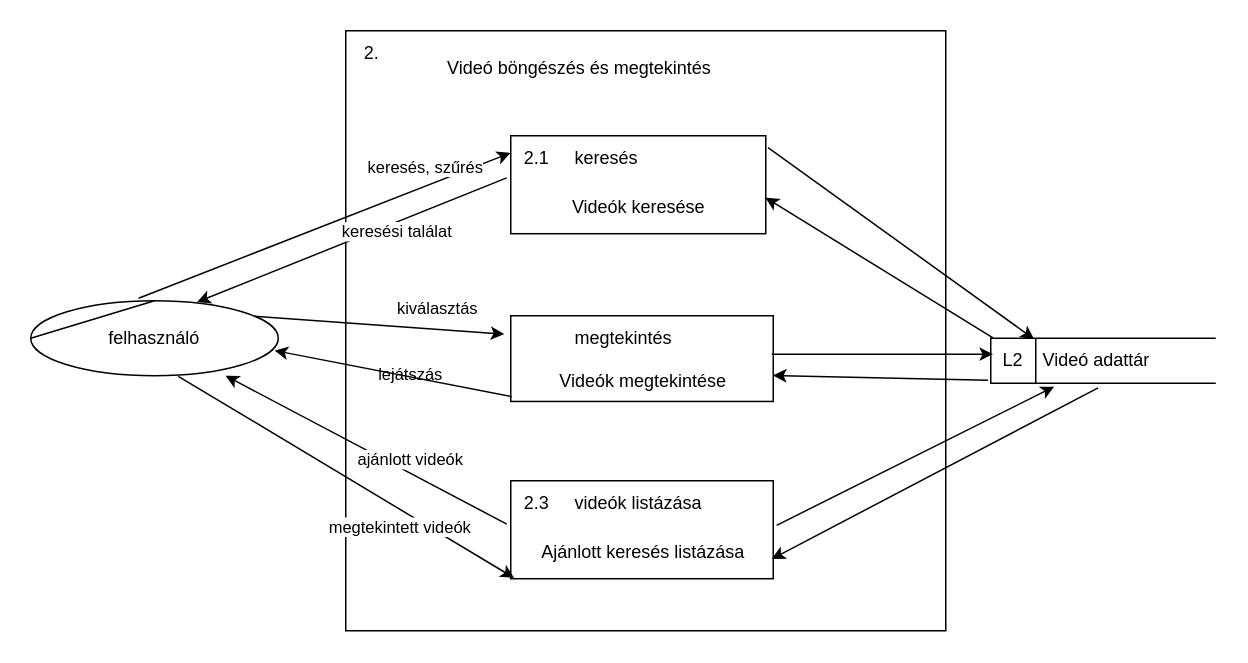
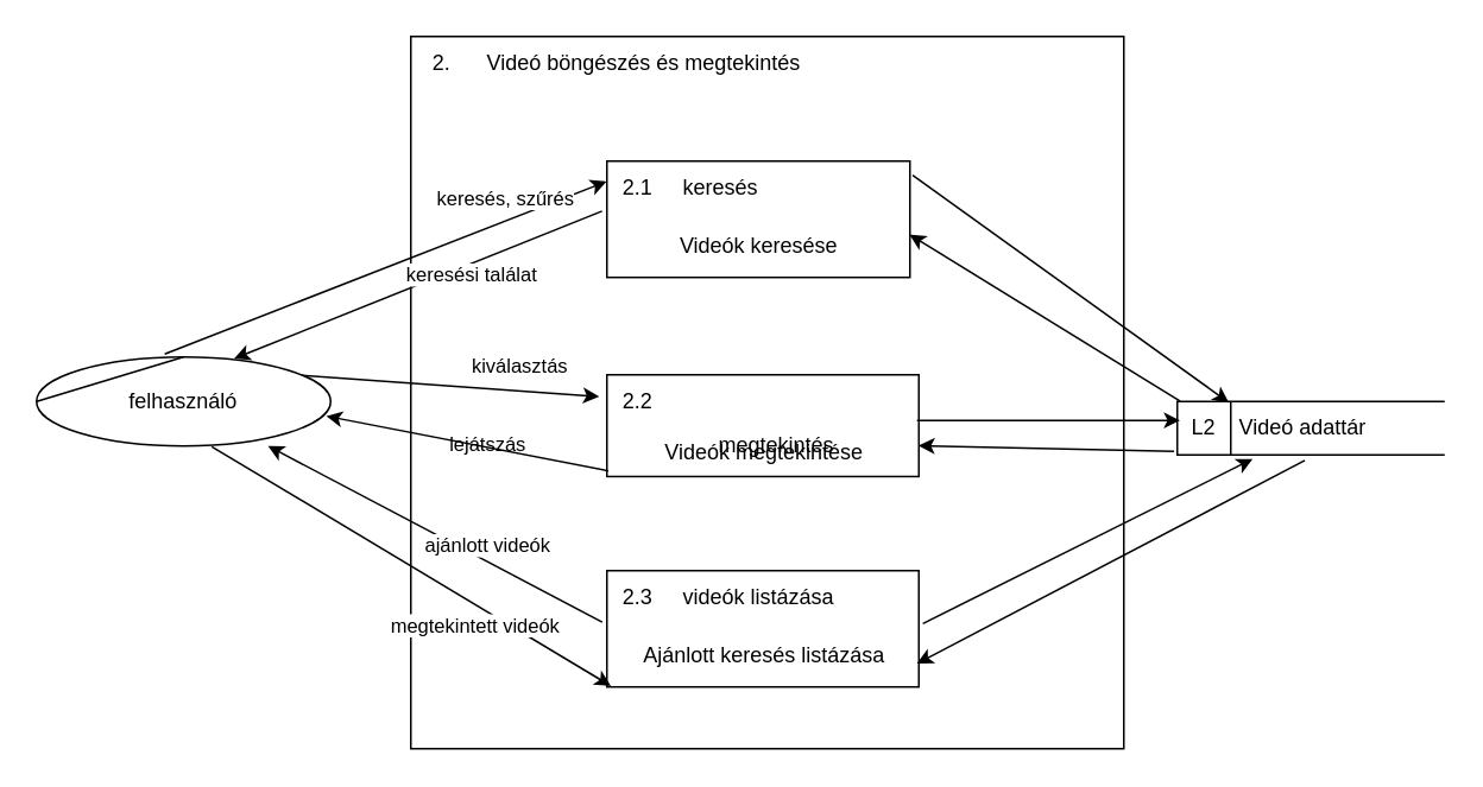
- <mxCell id="4" value="Videó böngészés és megtekintés" style="text;html=1;strokeColor=none;fillColor=none;align=left;verticalAlign=middle;whiteSpace=wrap;rounded=0;movable=0;resizable=0;connectable=0;allowArrows=0;rotatable=0;cloneable=0;deletable=0;spacingLeft=6;autosize=1;resizeWidth=0;" parent="2" vertex="1"><mxGeometry x="60" y="10" width="200" height="30" as="geometry" /></mxCell>
+ <mxCell id="4" value="Videó böngészés és megtekintés" style="text;html=1;strokeColor=none;fillColor=none;align=left;verticalAlign=middle;whiteSpace=wrap;rounded=0;movable=0;resizable=0;connectable=0;allowArrows=0;rotatable=0;cloneable=0;deletable=0;spacingLeft=6;autosize=1;resizeWidth=0;" parent="2" vertex="1"><mxGeometry x="35" width="200" height="30" as="geometry" /></mxCell>
+ <mxCell id="6" value="2.2" style="text;html=1;strokeColor=none;fillColor=none;align=center;verticalAlign=middle;whiteSpace=wrap;rounded=0;movable=0;resizable=0;rotatable=0;cloneable=0;deletable=0;connectable=0;allowArrows=0;pointerEvents=1;" parent="5" vertex="1"><mxGeometry width="35" height="30" as="geometry" /></mxCell>
- <mxCell id="7" value="megtekintés" style="text;html=1;strokeColor=none;fillColor=none;align=left;verticalAlign=middle;whiteSpace=wrap;rounded=0;movable=0;resizable=0;connectable=0;allowArrows=0;rotatable=0;cloneable=0;deletable=0;spacingLeft=6;autosize=1;resizeWidth=0;" parent="5" vertex="1"><mxGeometry x="35" width="90" height="30" as="geometry" /></mxCell>
+ <mxCell id="7" value="megtekintés" style="text;html=1;strokeColor=none;fillColor=none;align=left;verticalAlign=middle;whiteSpace=wrap;rounded=0;movable=0;resizable=0;connectable=0;allowArrows=0;rotatable=0;cloneable=0;deletable=0;spacingLeft=6;autosize=1;resizeWidth=0;" parent="5" vertex="1"><mxGeometry x="55" y="25" width="90" height="30" as="geometry" /></mxCell>
